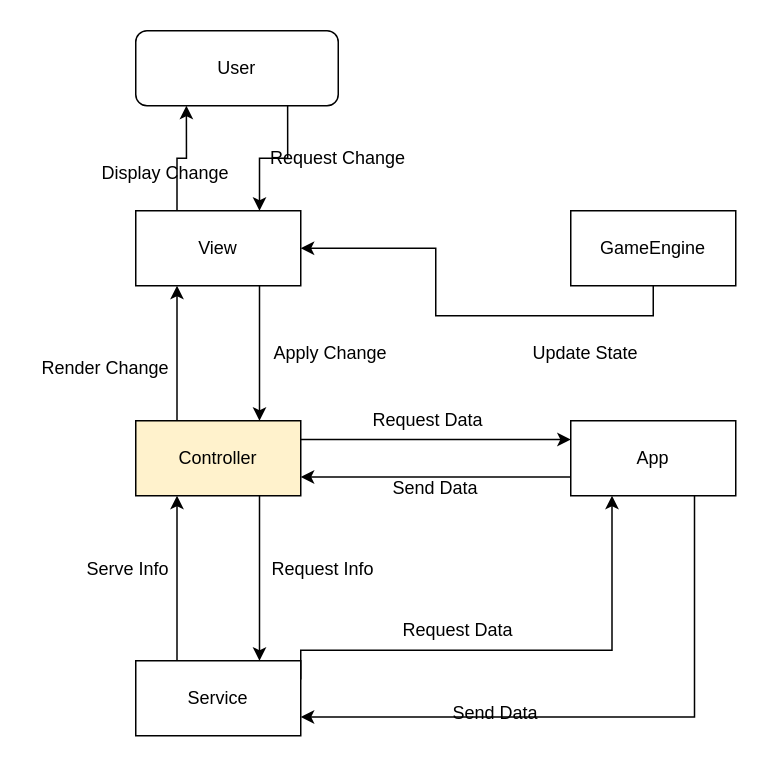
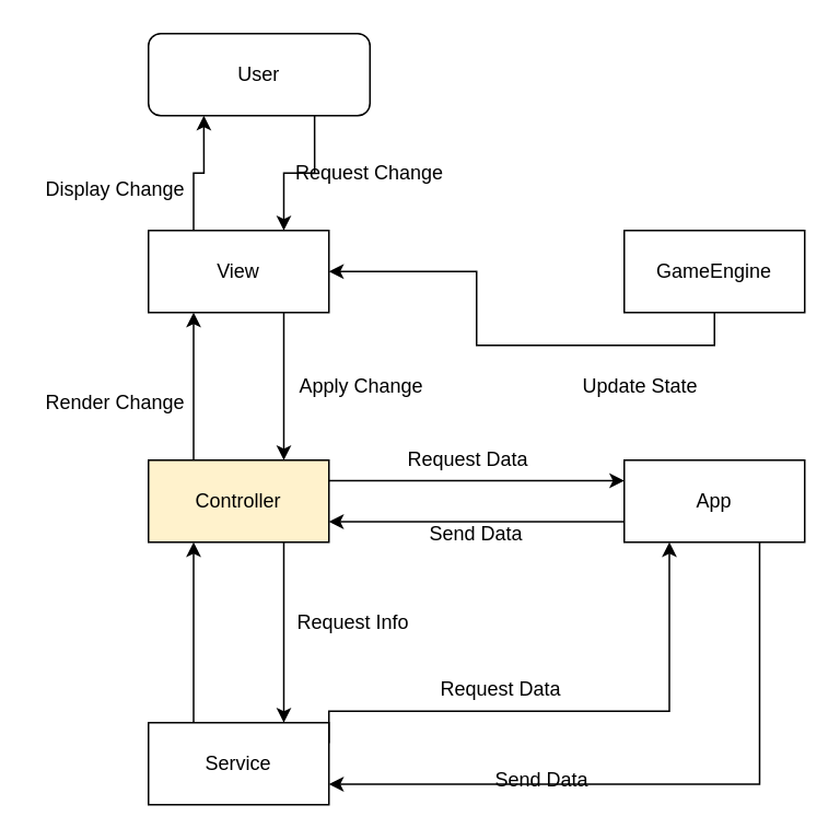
- <mxCell id="21" value="Display Change" style="text;strokeColor=none;align=center;fillColor=none;html=1;verticalAlign=middle;whiteSpace=wrap;rounded=0;" vertex="1" parent="1"><mxGeometry x="60" y="100" width="100" height="30" as="geometry" /></mxCell>
+ <mxCell id="21" value="Display Change" style="text;strokeColor=none;align=center;fillColor=none;html=1;verticalAlign=middle;whiteSpace=wrap;rounded=0;" vertex="1" parent="1"><mxGeometry x="20" y="100" width="100" height="30" as="geometry" /></mxCell>
- <mxCell id="23" value="Serve Info" style="text;strokeColor=none;align=center;fillColor=none;html=1;verticalAlign=middle;whiteSpace=wrap;rounded=0;" vertex="1" parent="1"><mxGeometry x="50" y="364" width="70" height="30" as="geometry" /></mxCell>
